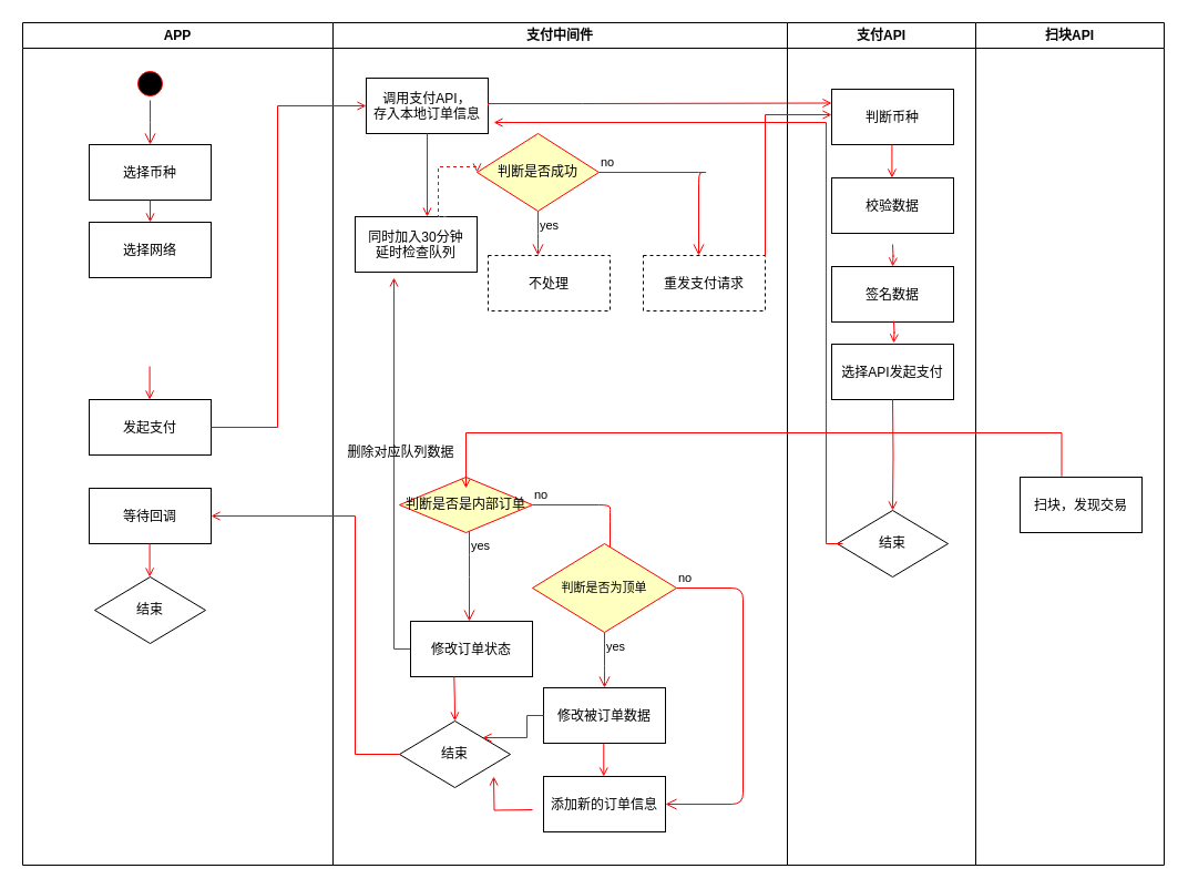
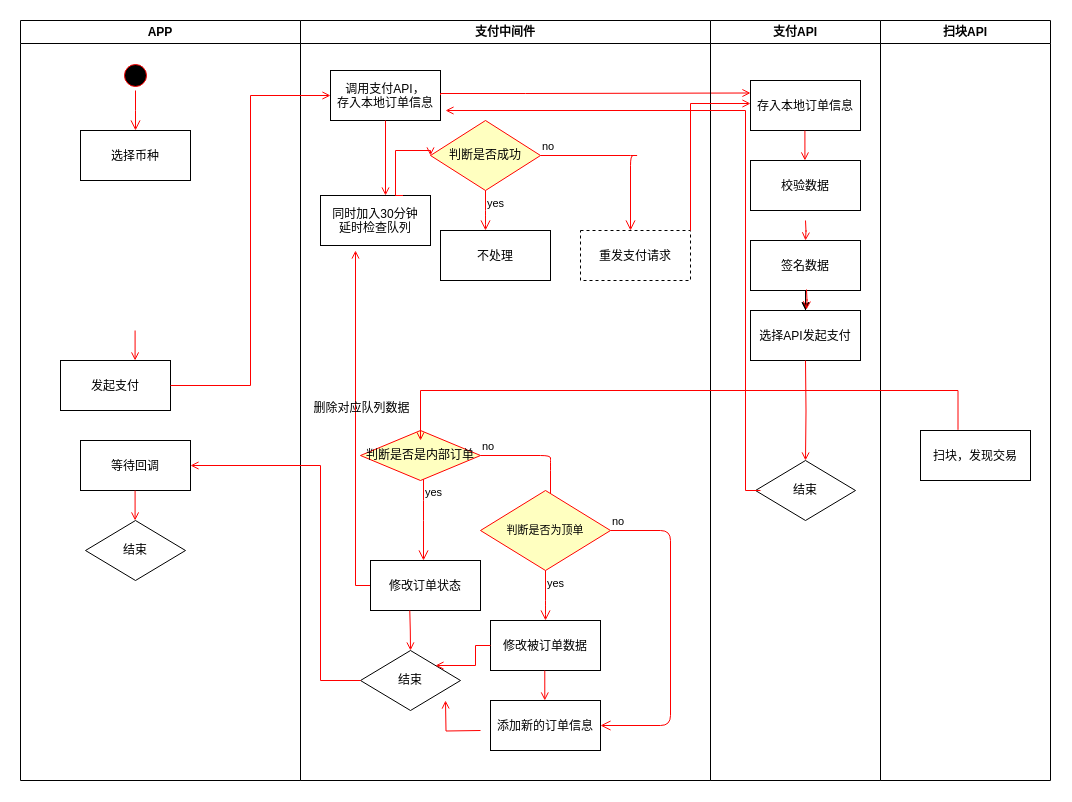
- <mxCell id="37" value="判断币种" style="" vertex="1" parent="36"><mxGeometry x="40" y="60" width="110" height="50" as="geometry" /></mxCell>
+ <mxCell id="37" value="存入本地订单信息" style="" vertex="1" parent="36"><mxGeometry x="40" y="60" width="110" height="50" as="geometry" /></mxCell>
- <mxCell id="20" value="" style="endArrow=open;strokeColor=#FF0000;endFill=1;rounded=0;edgeStyle=orthogonalEdgeStyle;exitX=0.75;exitY=0;exitDx=0;exitDy=0;entryX=0;entryY=0.5;entryDx=0;entryDy=0;dashed=1;" edge="1" parent="13" source="15" target="31"><mxGeometry relative="1" as="geometry"><mxPoint x="95" y="110" as="sourcePoint" /><mxPoint x="130" y="120" as="targetPoint" /><Array as="points"><mxPoint x="95" y="175" /><mxPoint x="95" y="130" /><mxPoint x="130" y="130" /></Array></mxGeometry></mxCell>
+ <mxCell id="20" value="" style="endArrow=open;strokeColor=#FF0000;endFill=1;rounded=0;edgeStyle=orthogonalEdgeStyle;exitX=0.75;exitY=0;exitDx=0;exitDy=0;entryX=0;entryY=0.5;entryDx=0;entryDy=0;" edge="1" parent="13" source="15" target="31"><mxGeometry relative="1" as="geometry"><mxPoint x="95" y="110" as="sourcePoint" /><mxPoint x="130" y="120" as="targetPoint" /><Array as="points"><mxPoint x="95" y="175" /><mxPoint x="95" y="130" /><mxPoint x="130" y="130" /></Array></mxGeometry></mxCell>
- <mxCell id="7" value="" style="endArrow=open;strokeColor=#FF0000;endFill=1;rounded=0;edgeStyle=orthogonalEdgeStyle;" edge="1" parent="2" source="5" target="6"><mxGeometry relative="1" as="geometry" /></mxCell>
- <mxCell id="6" value="选择网络" style="" vertex="1" parent="2"><mxGeometry x="60" y="180" width="110" height="50" as="geometry" /></mxCell>
- <mxCell id="34" value="不处理" style="dashed=1;" vertex="1" parent="13"><mxGeometry x="140" y="210" width="110" height="50" as="geometry" /></mxCell>
+ <mxCell id="34" value="不处理" style="" vertex="1" parent="13"><mxGeometry x="140" y="210" width="110" height="50" as="geometry" /></mxCell>
+ <mxCell id="41" value="" style="edgeStyle=orthogonalEdgeStyle;rounded=0;orthogonalLoop=1;jettySize=auto;html=1;" edge="1" parent="36" source="42" target="39"><mxGeometry relative="1" as="geometry" /></mxCell>
- <mxCell id="8" value="发起支付" style="" vertex="1" parent="2"><mxGeometry x="60" y="340" width="110" height="50" as="geometry" /></mxCell>
+ <mxCell id="8" value="发起支付" style="" vertex="1" parent="2"><mxGeometry x="40" y="340" width="110" height="50" as="geometry" /></mxCell>
